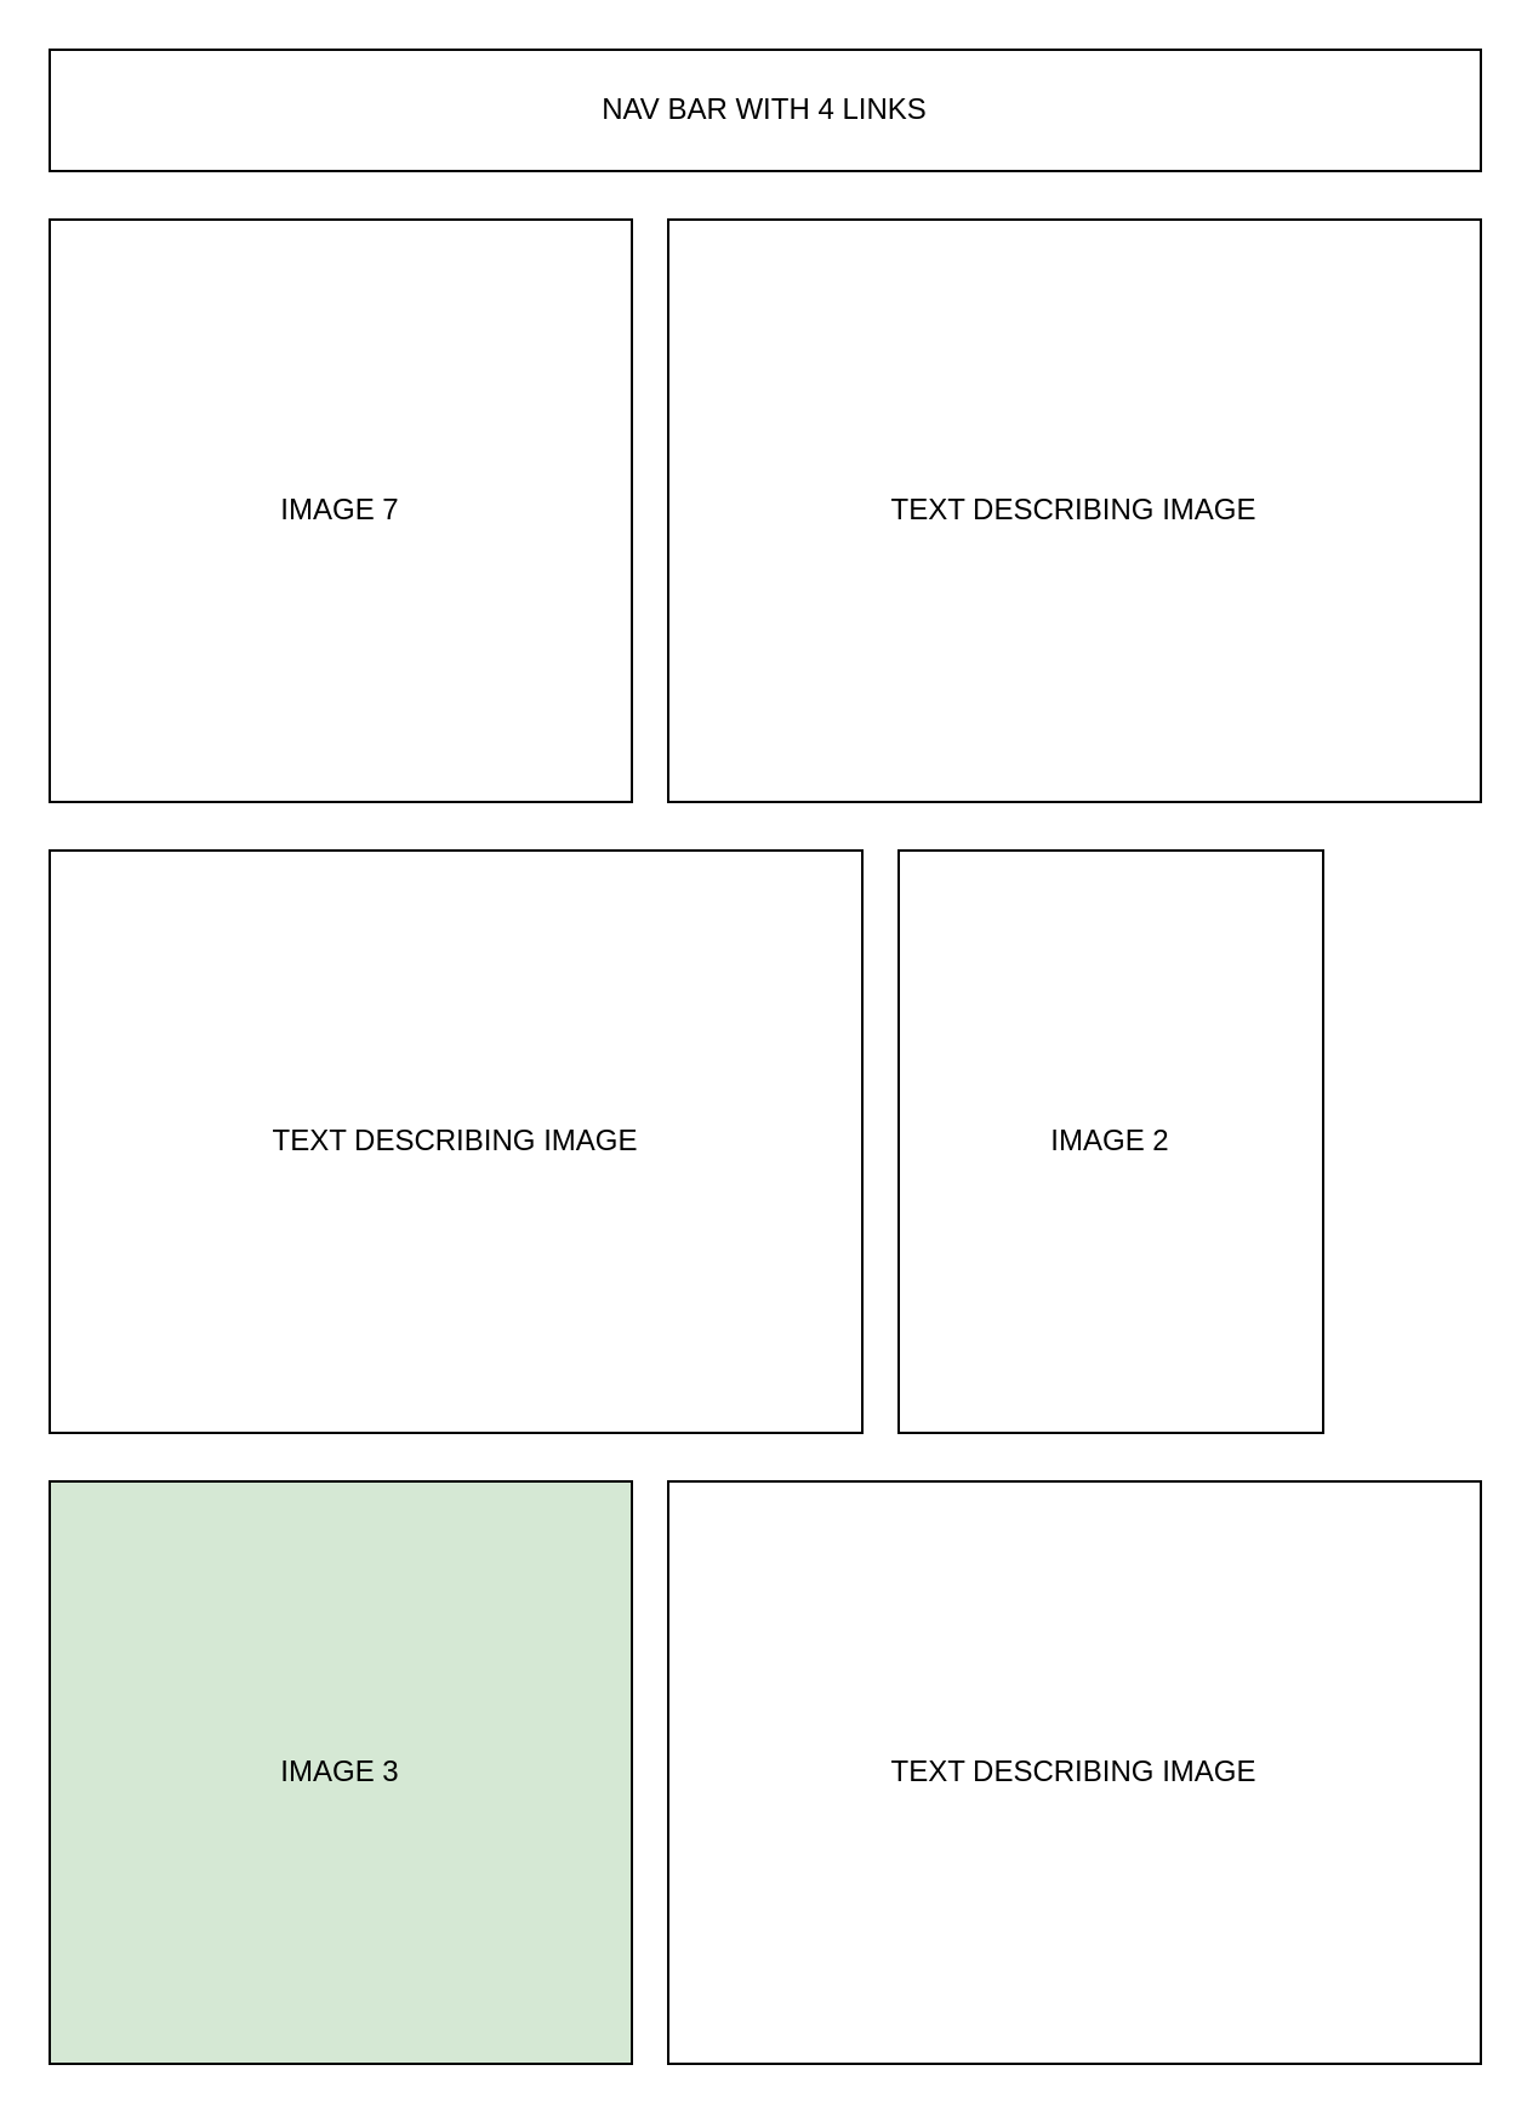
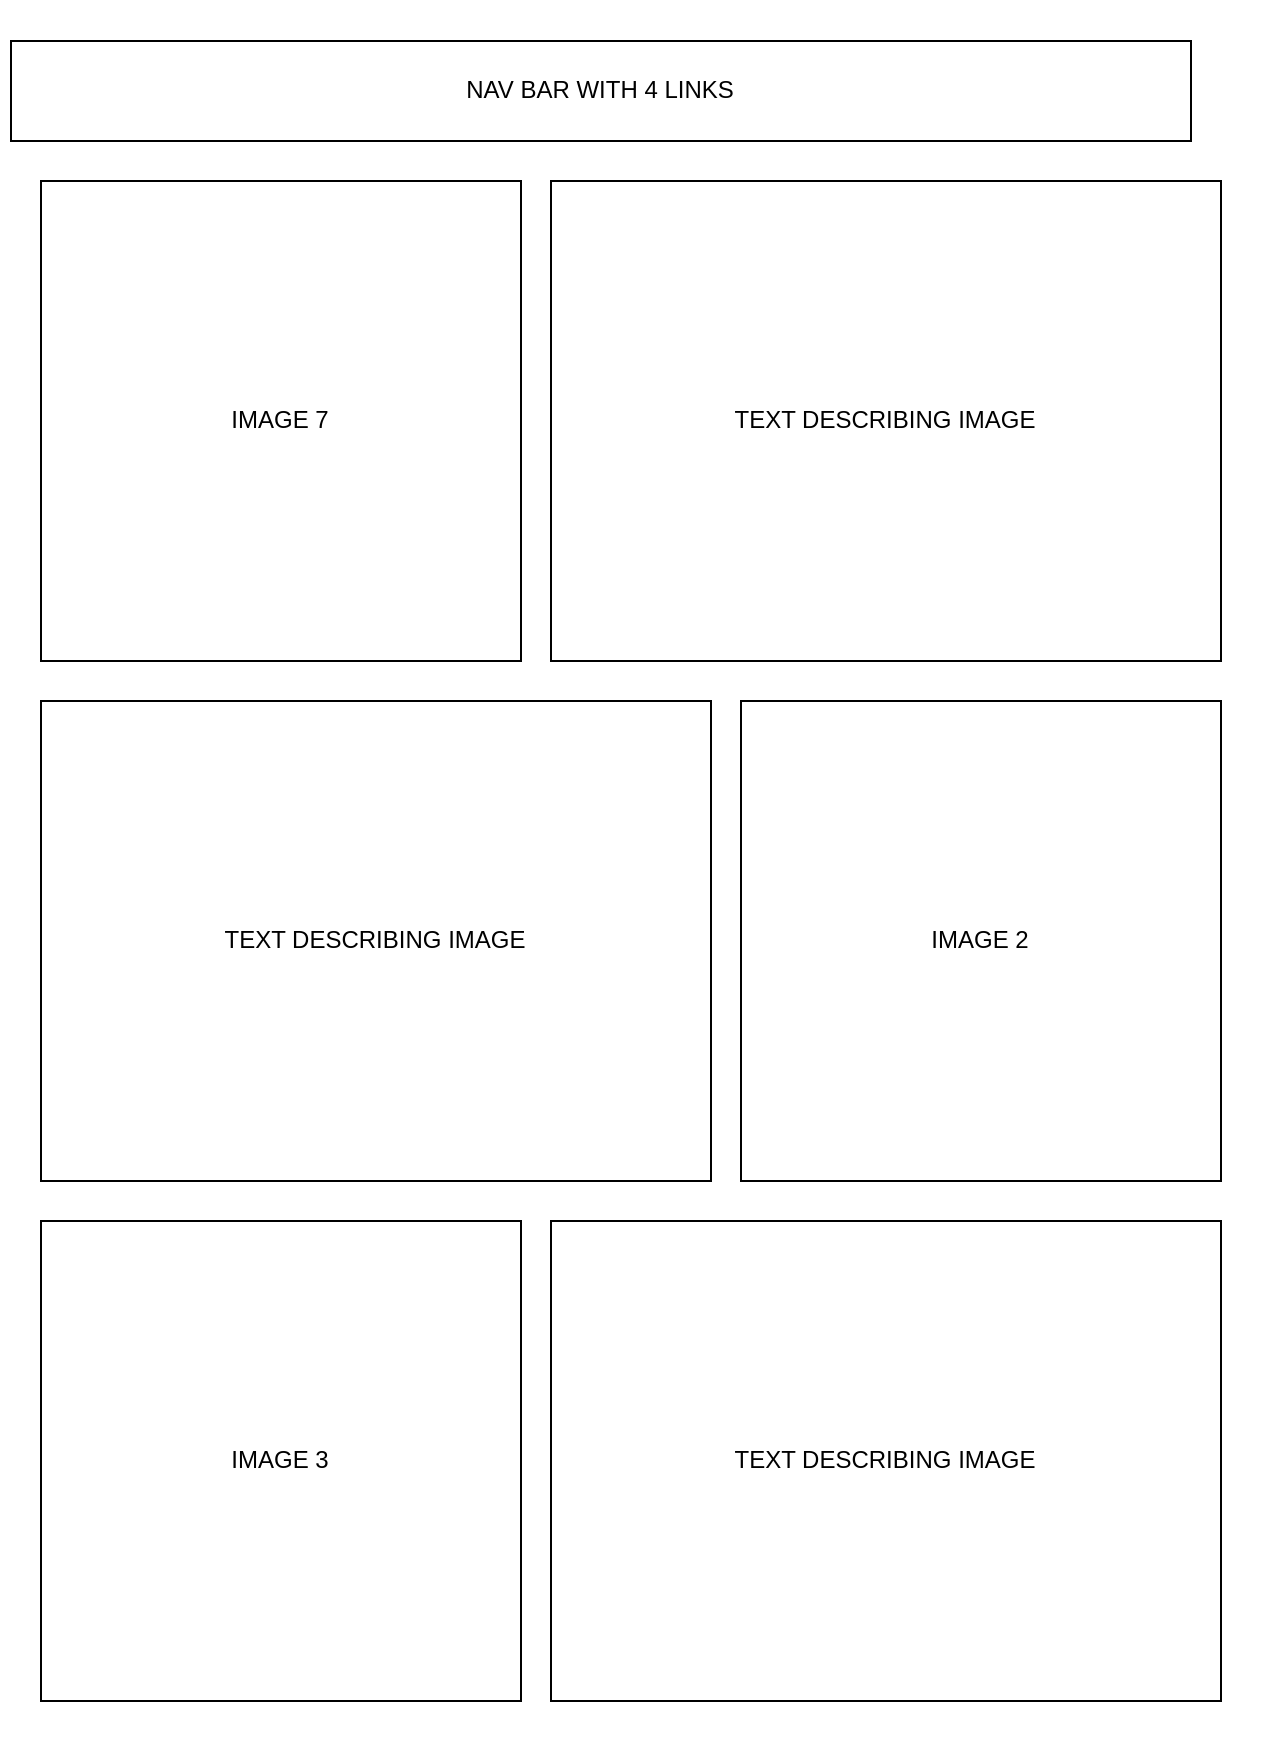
- <mxCell id="2" value="NAV BAR WITH 4 LINKS" style="rounded=0;whiteSpace=wrap;html=1;" vertex="1" parent="1"><mxGeometry x="20" y="20" width="590" height="50" as="geometry" /></mxCell>
+ <mxCell id="2" value="NAV BAR WITH 4 LINKS" style="rounded=0;whiteSpace=wrap;html=1;" vertex="1" parent="1"><mxGeometry x="5" y="20" width="590" height="50" as="geometry" /></mxCell>
- <mxCell id="5" value="IMAGE 2" style="whiteSpace=wrap;html=1;aspect=fixed;" vertex="1" parent="1"><mxGeometry x="370" y="350" width="175" height="240" as="geometry" /></mxCell>
+ <mxCell id="5" value="IMAGE 2" style="whiteSpace=wrap;html=1;aspect=fixed;" vertex="1" parent="1"><mxGeometry x="370" y="350" width="240" height="240" as="geometry" /></mxCell>
- <mxCell id="7" value="IMAGE 3" style="whiteSpace=wrap;html=1;aspect=fixed;fillColor=#d5e8d4;" vertex="1" parent="1"><mxGeometry x="20" y="610" width="240" height="240" as="geometry" /></mxCell>
+ <mxCell id="7" value="IMAGE 3" style="whiteSpace=wrap;html=1;aspect=fixed;" vertex="1" parent="1"><mxGeometry x="20" y="610" width="240" height="240" as="geometry" /></mxCell>
